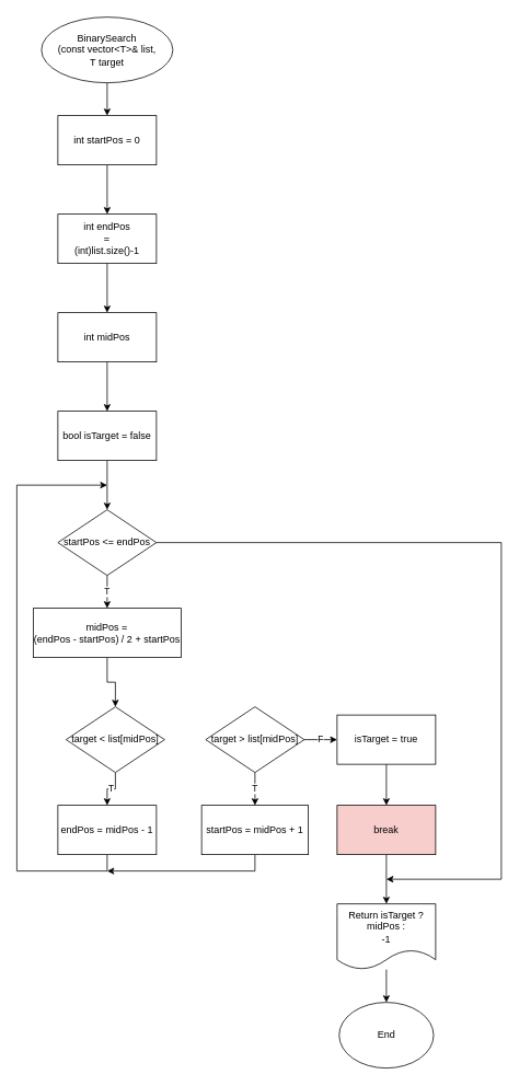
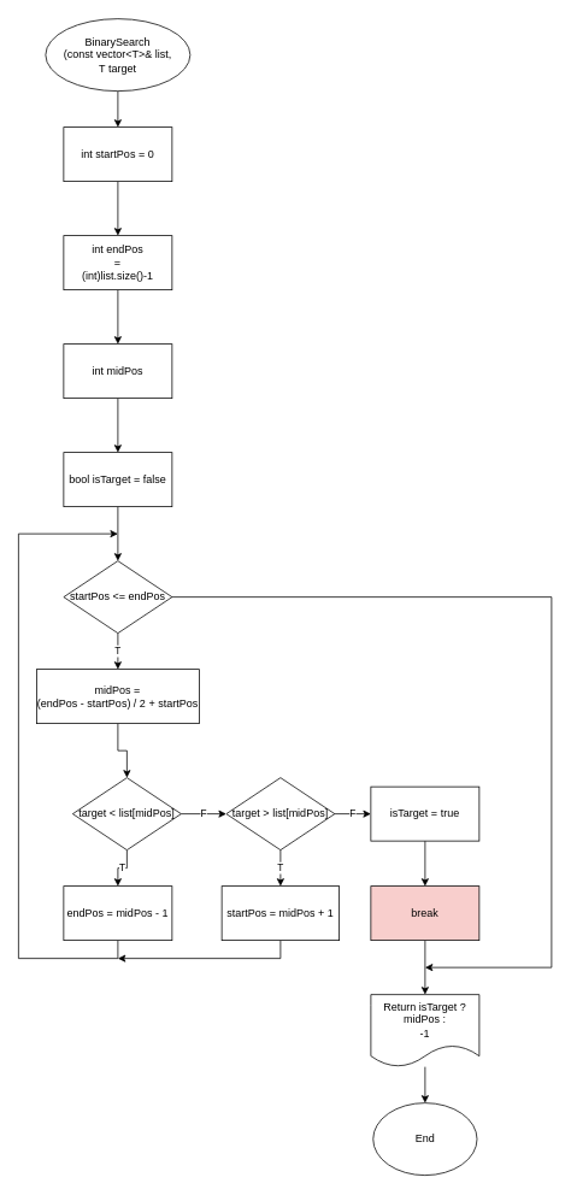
+ <mxCell id="20" value="F" style="edgeStyle=orthogonalEdgeStyle;rounded=0;orthogonalLoop=1;jettySize=auto;html=1;" edge="1" parent="1" source="21" target="24"><mxGeometry relative="1" as="geometry" /></mxCell>
